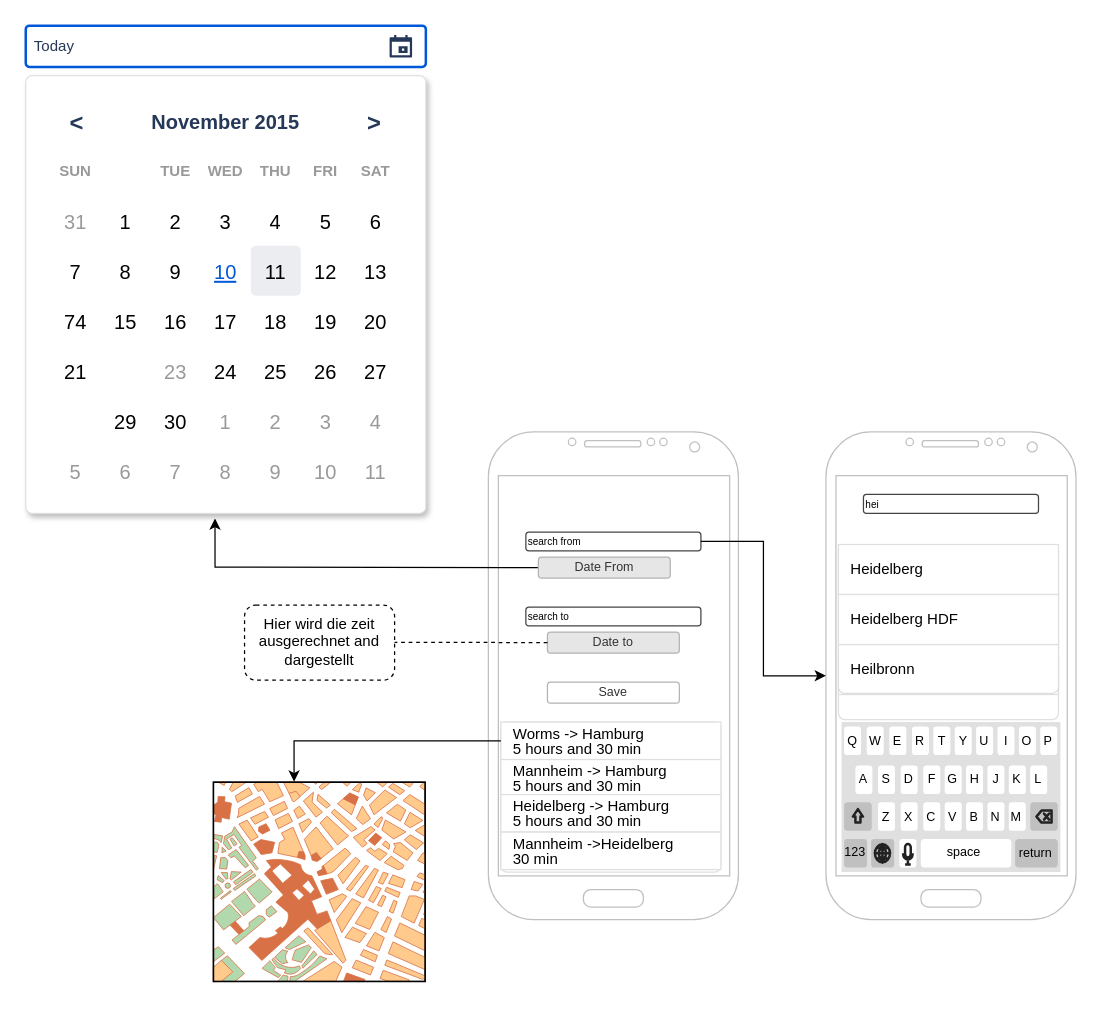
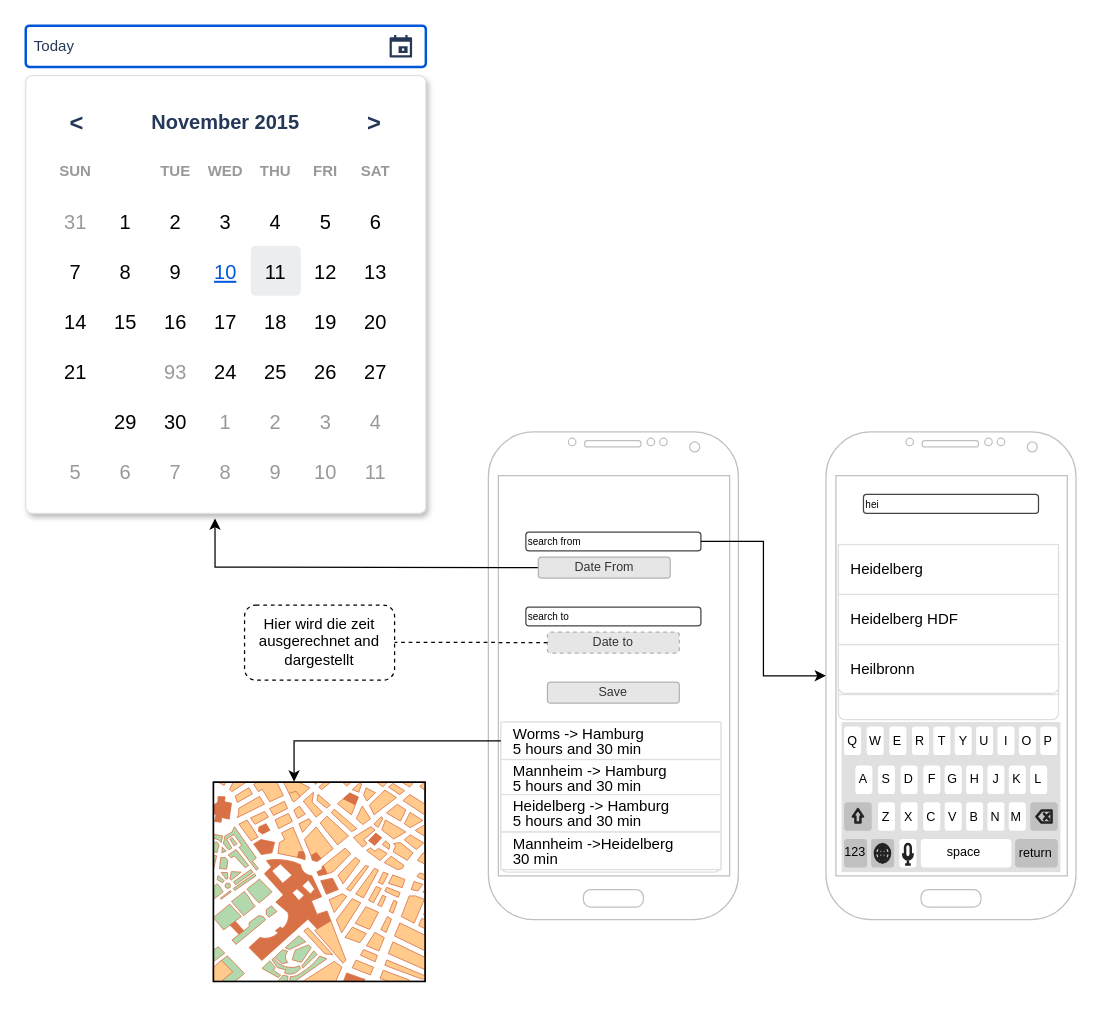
- <mxCell id="48" value="74" style="strokeColor=none;fillColor=none;fontColor=#000000;fontSize=16" parent="24" vertex="1"><mxGeometry x="20" y="176" width="40" height="40" as="geometry" /></mxCell>
+ <mxCell id="48" value="14" style="strokeColor=none;fillColor=none;fontColor=#000000;fontSize=16" parent="24" vertex="1"><mxGeometry x="20" y="176" width="40" height="40" as="geometry" /></mxCell>
- <mxCell id="56" value="23" style="strokeColor=none;fillColor=none;fontColor=#999999;fontSize=16" parent="24" vertex="1"><mxGeometry x="100" y="216" width="40" height="40" as="geometry" /></mxCell>
+ <mxCell id="56" value="93" style="strokeColor=none;fillColor=none;fontColor=#999999;fontSize=16" parent="24" vertex="1"><mxGeometry x="100" y="216" width="40" height="40" as="geometry" /></mxCell>
- <mxCell id="76" value="Date to" style="rounded=1;html=1;shadow=0;dashed=0;whiteSpace=wrap;fontSize=10;fillColor=#E6E6E6;align=center;strokeColor=#B3B3B3;fontColor=#333333;" parent="1" vertex="1"><mxGeometry x="437.25" y="505" width="105.5" height="16.88" as="geometry" /></mxCell>
+ <mxCell id="76" value="Date to" style="rounded=1;html=1;shadow=0;dashed=1;whiteSpace=wrap;fontSize=10;fillColor=#E6E6E6;align=center;strokeColor=#B3B3B3;fontColor=#333333;" parent="1" vertex="1"><mxGeometry x="437.25" y="505" width="105.5" height="16.88" as="geometry" /></mxCell>
- <mxCell id="21" value="Save" style="rounded=1;html=1;shadow=0;dashed=0;whiteSpace=wrap;fontSize=10;fillColor=#ffffff;align=center;strokeColor=#B3B3B3;fontColor=#333333;" parent="1" vertex="1"><mxGeometry x="437.25" y="545" width="105.5" height="16.88" as="geometry" /></mxCell>
+ <mxCell id="21" value="Save" style="rounded=1;html=1;shadow=0;dashed=0;whiteSpace=wrap;fontSize=10;fillColor=#E6E6E6;align=center;strokeColor=#B3B3B3;fontColor=#333333;" parent="1" vertex="1"><mxGeometry x="437.25" y="545" width="105.5" height="16.88" as="geometry" /></mxCell>
